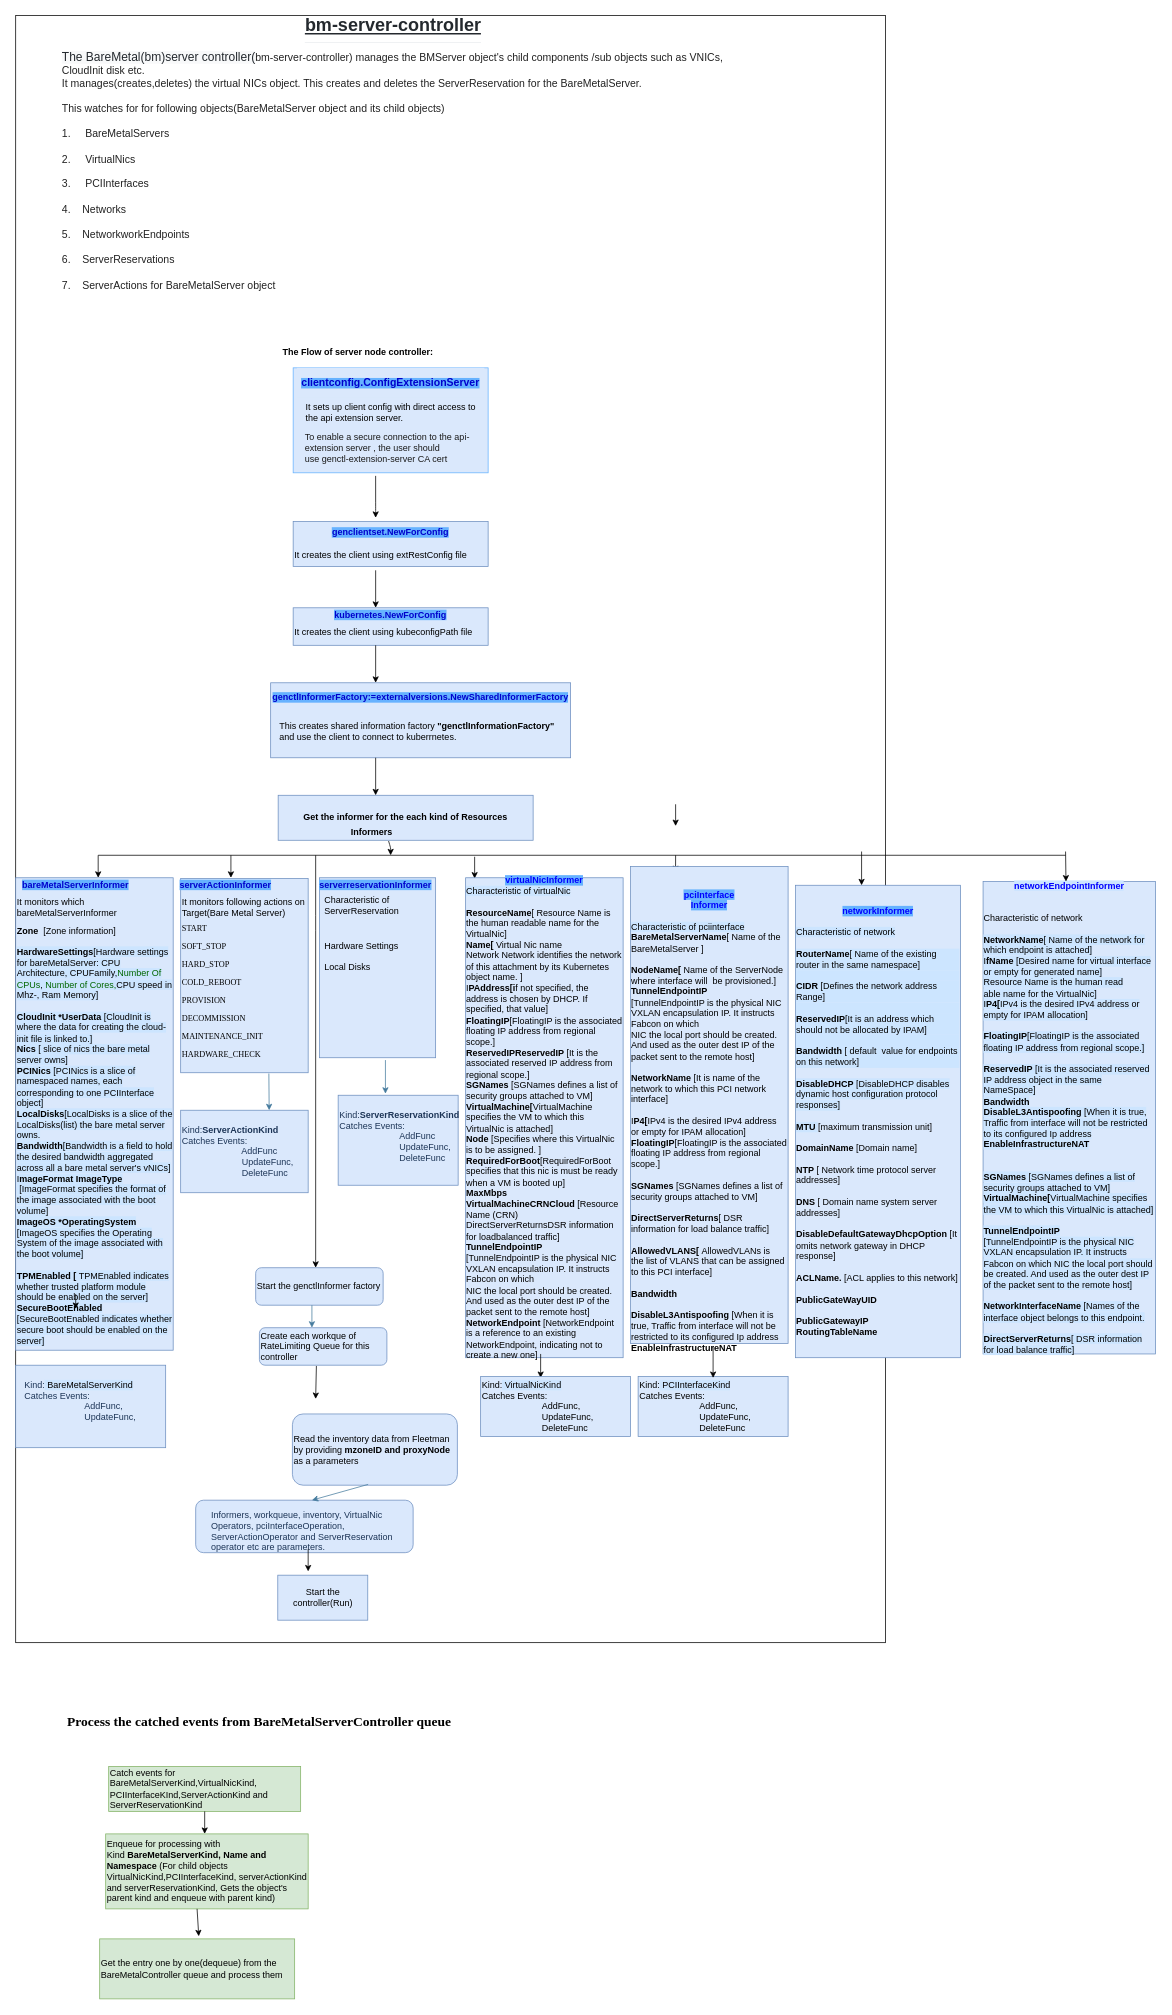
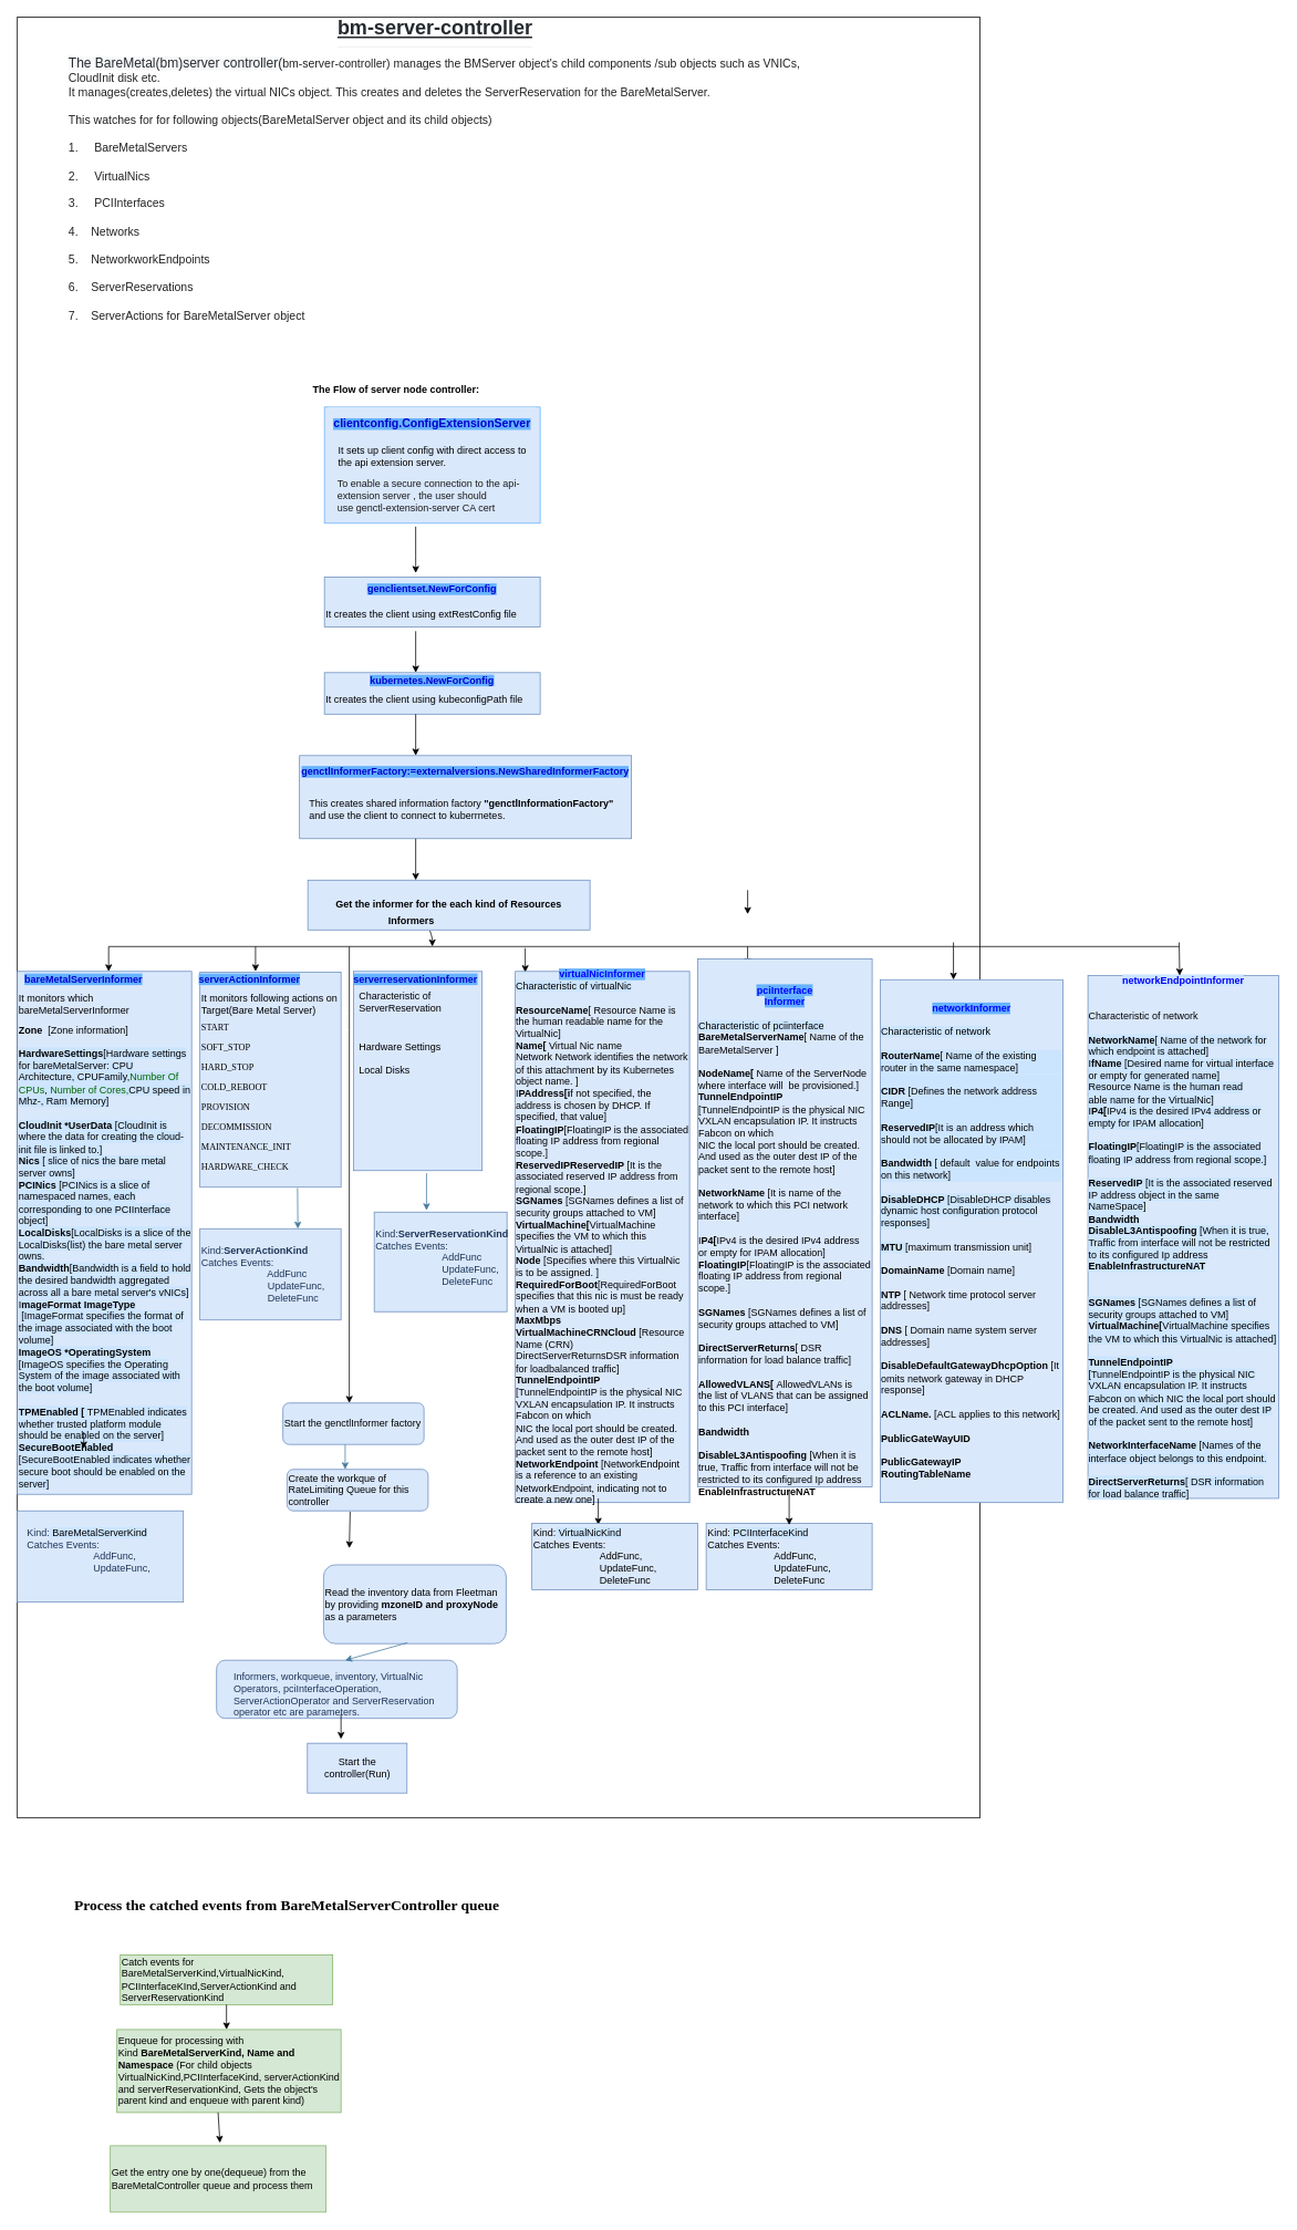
- <mxCell id="47" value="Create each workque of RateLimiting Queue for this controller" style="rounded=1;whiteSpace=wrap;html=1;fillColor=#dae8fc;strokeColor=#6c8ebf;align=left;" parent="4" vertex="1"><mxGeometry x="325" y="1750" width="170" height="50" as="geometry" /></mxCell>
+ <mxCell id="47" value="Create the workque of RateLimiting Queue for this controller" style="rounded=1;whiteSpace=wrap;html=1;fillColor=#dae8fc;strokeColor=#6c8ebf;align=left;" parent="4" vertex="1"><mxGeometry x="325" y="1750" width="170" height="50" as="geometry" /></mxCell>
